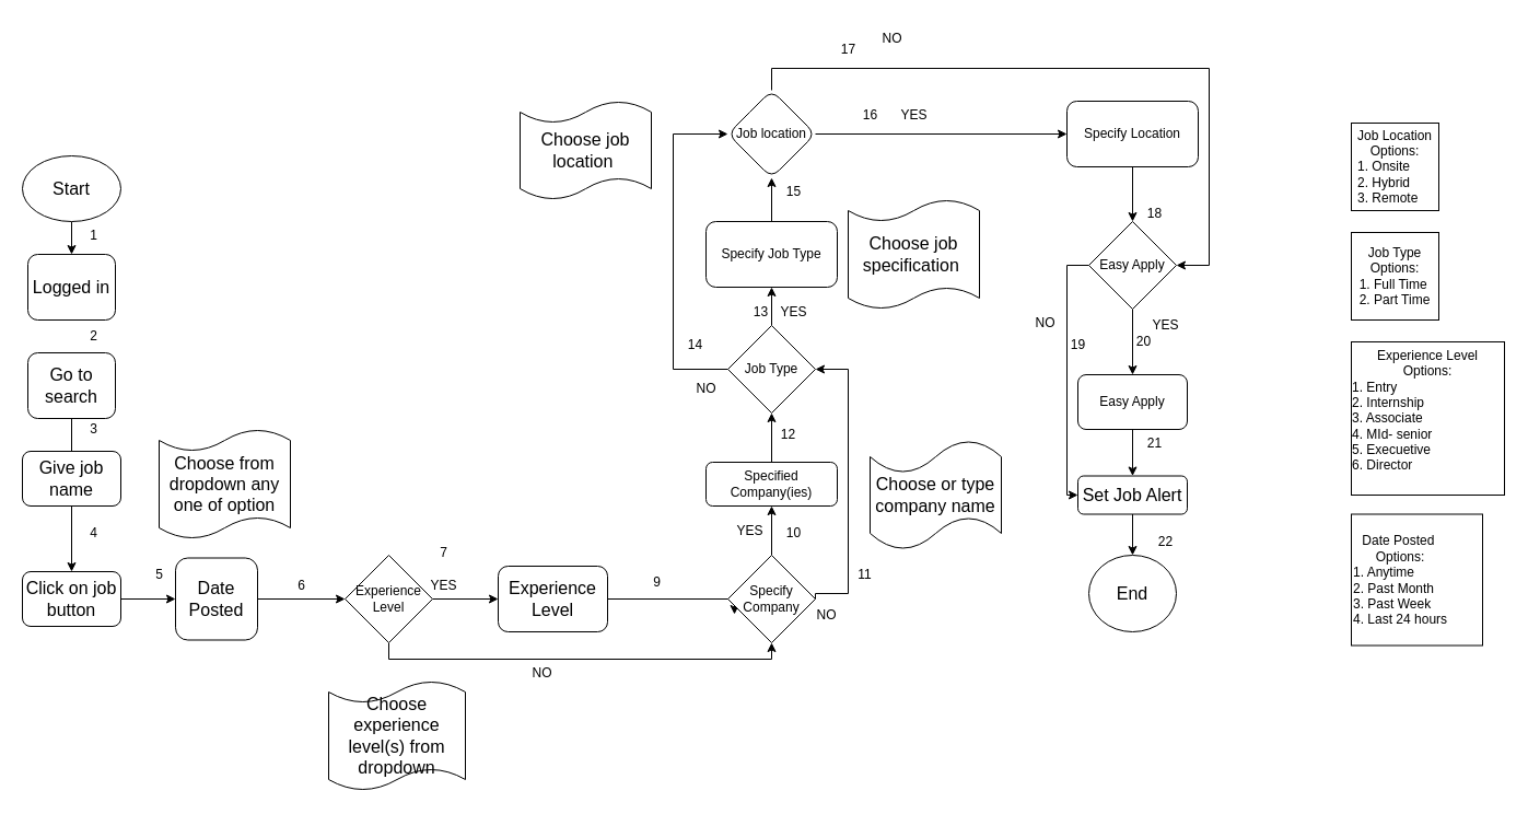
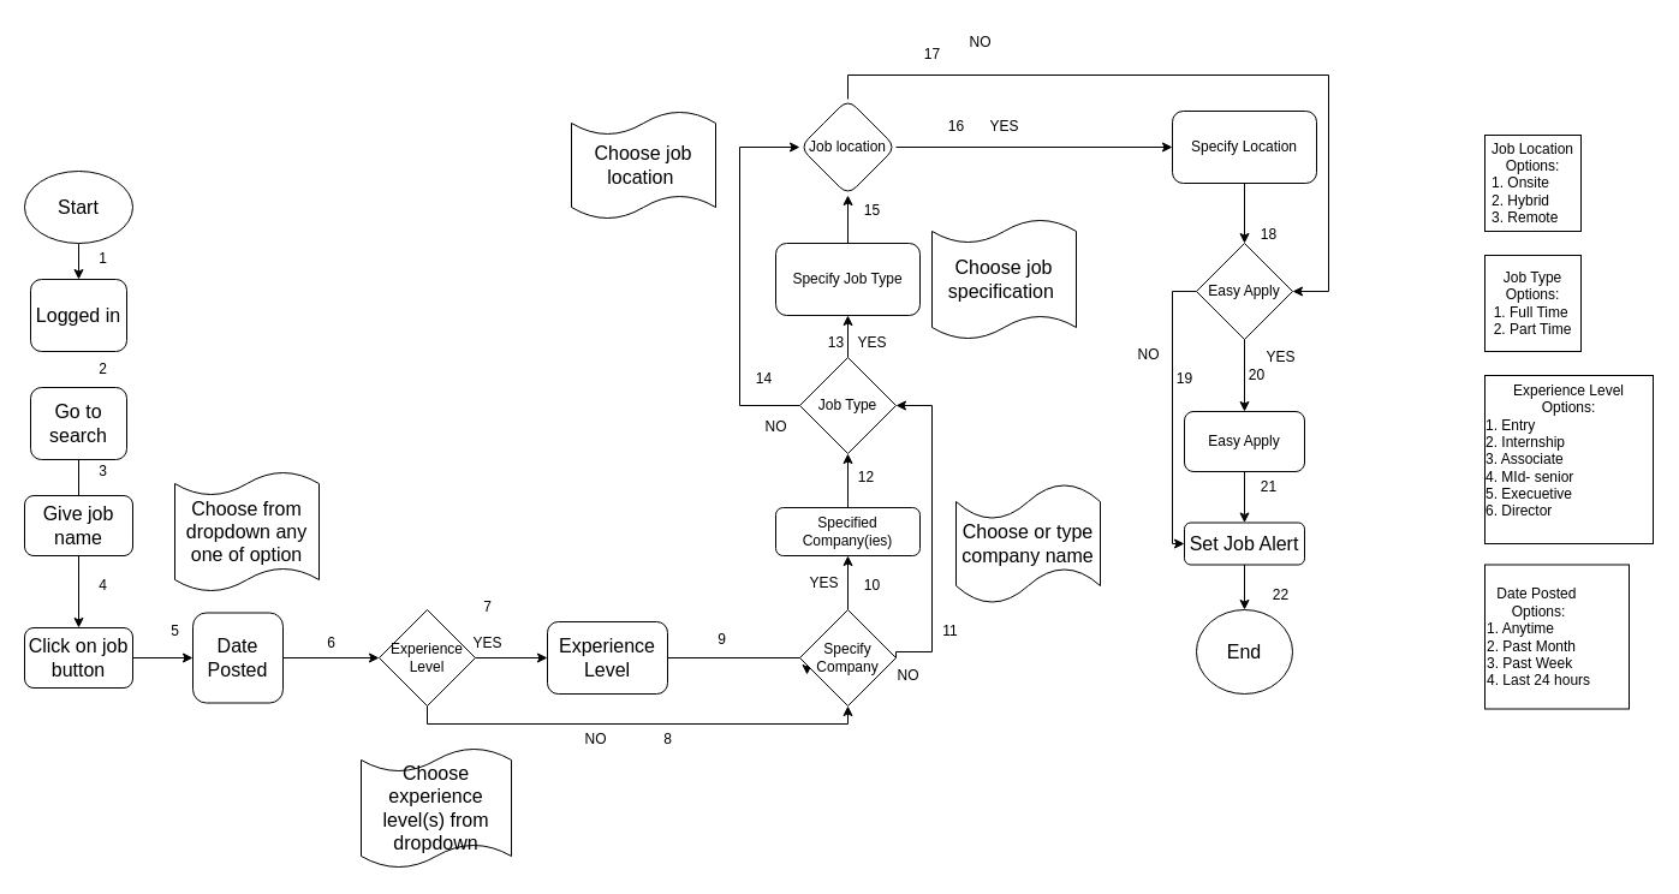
+ <mxCell id="57" value="8" style="text;html=1;align=center;verticalAlign=middle;resizable=0;points=[];autosize=1;strokeColor=none;fillColor=none;" vertex="1" parent="1"><mxGeometry x="540" y="600" width="30" height="30" as="geometry" /></mxCell>
